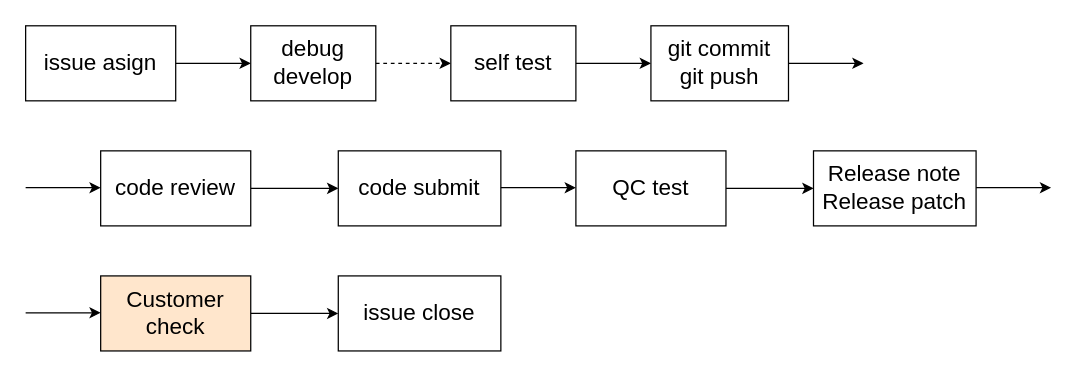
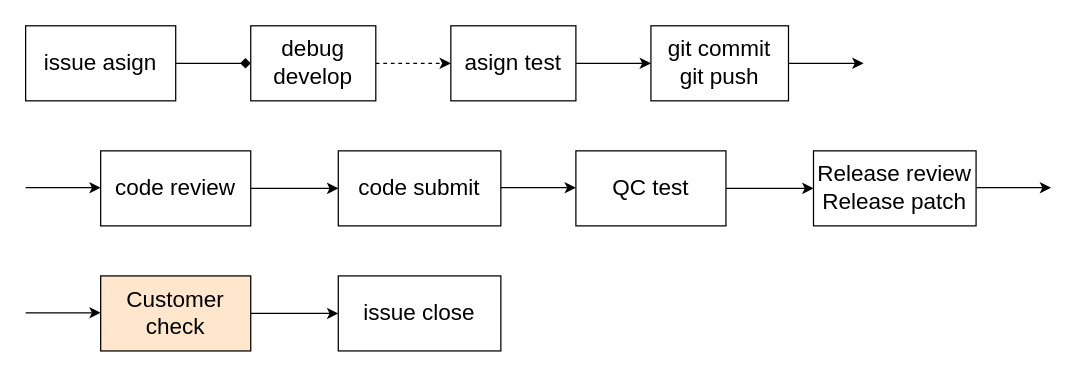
- <mxCell id="8" style="edgeStyle=orthogonalEdgeStyle;rounded=0;orthogonalLoop=1;jettySize=auto;html=1;entryX=0;entryY=0.5;entryDx=0;entryDy=0;fontSize=18;" edge="1" parent="1" source="9" target="3"><mxGeometry relative="1" as="geometry" /></mxCell>
+ <mxCell id="8" style="edgeStyle=orthogonalEdgeStyle;rounded=0;orthogonalLoop=1;jettySize=auto;html=1;entryX=0;entryY=0.5;entryDx=0;entryDy=0;fontSize=18;endArrow=diamond;" edge="1" parent="1" source="9" target="3"><mxGeometry relative="1" as="geometry" /></mxCell>
- <mxCell id="7" value="self test" style="rounded=0;whiteSpace=wrap;html=1;fontSize=18;" vertex="1" parent="1"><mxGeometry x="360" y="20" width="100" height="60" as="geometry" /></mxCell>
+ <mxCell id="7" value="asign test" style="rounded=0;whiteSpace=wrap;html=1;fontSize=18;" vertex="1" parent="1"><mxGeometry x="360" y="20" width="100" height="60" as="geometry" /></mxCell>
- <mxCell id="16" value="Release note&lt;br&gt;Release patch" style="rounded=0;whiteSpace=wrap;html=1;fontSize=18;" vertex="1" parent="1"><mxGeometry x="650" y="120" width="130" height="60" as="geometry" /></mxCell>
+ <mxCell id="16" value="Release review&lt;br&gt;Release patch" style="rounded=0;whiteSpace=wrap;html=1;fontSize=18;" vertex="1" parent="1"><mxGeometry x="650" y="120" width="130" height="60" as="geometry" /></mxCell>
